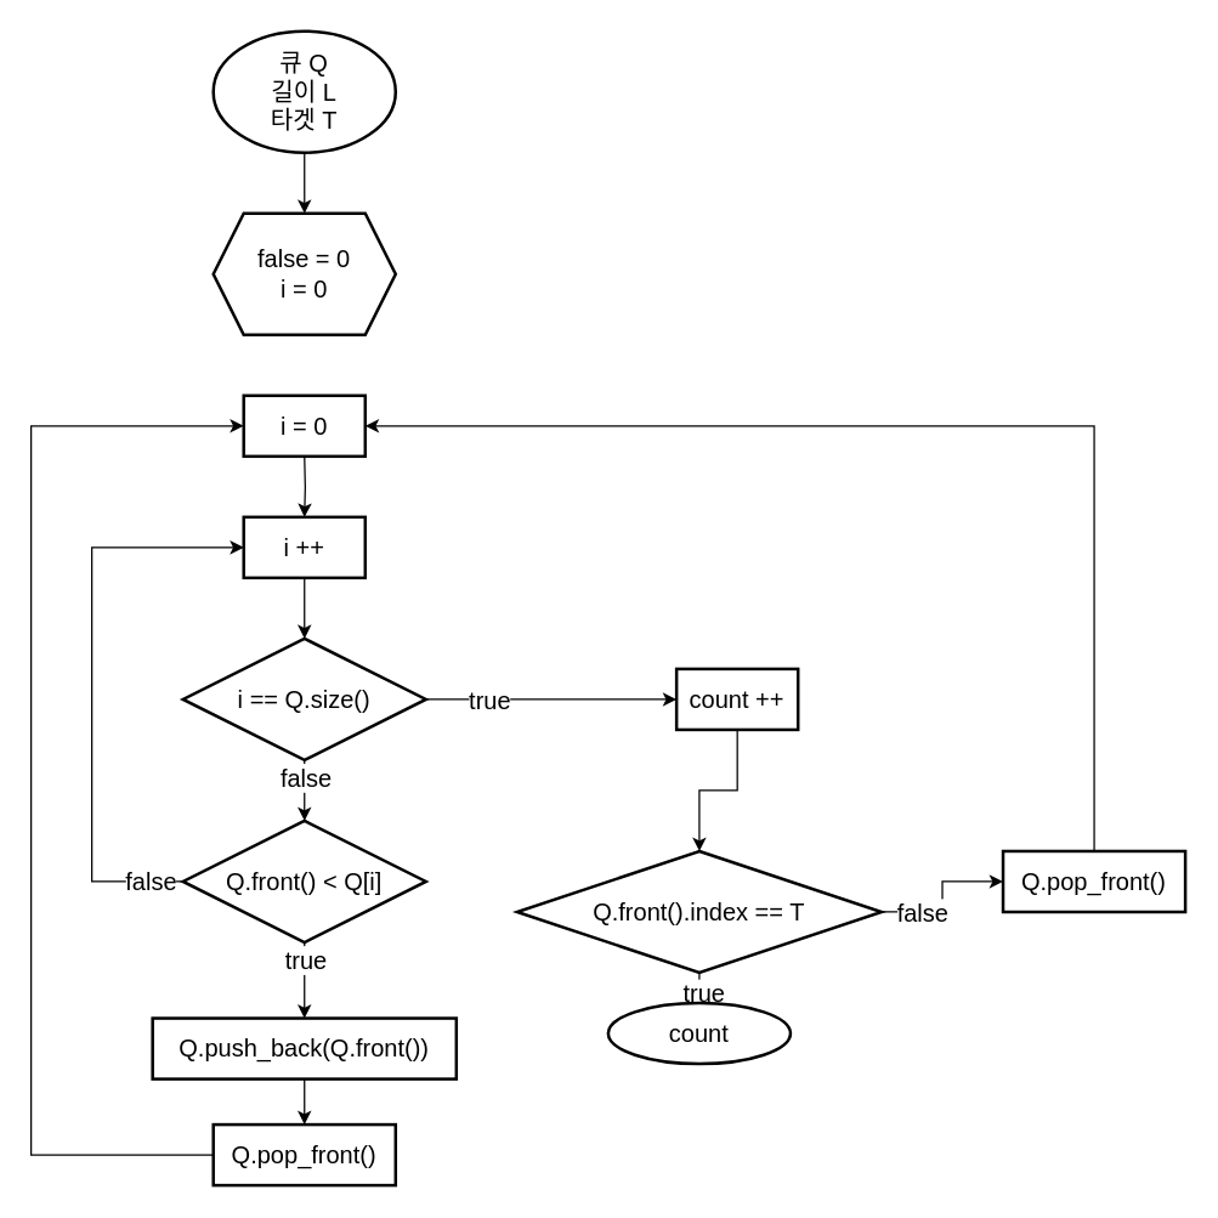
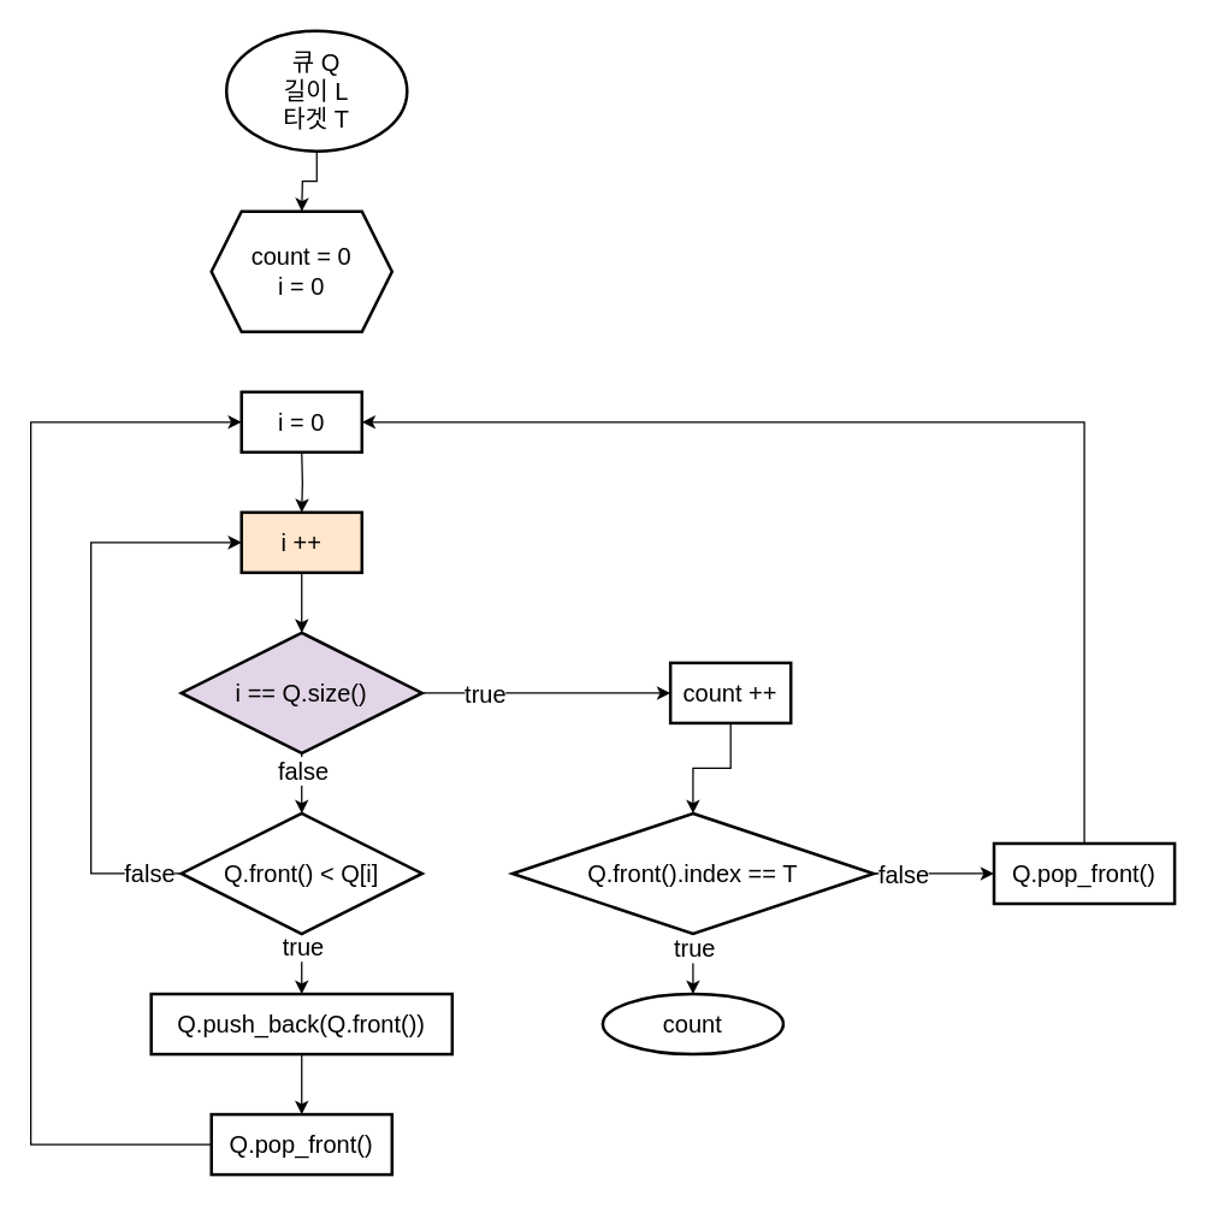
- <mxCell id="3" value="&lt;span style=&quot;font-size: 16px&quot;&gt;큐 Q&lt;br style=&quot;font-size: 16px;&quot;&gt;길이 L&lt;br style=&quot;font-size: 16px;&quot;&gt;타겟 T&lt;br style=&quot;font-size: 16px;&quot;&gt;&lt;/span&gt;" style="strokeWidth=2;html=1;shape=mxgraph.flowchart.start_1;whiteSpace=wrap;fontSize=16;" vertex="1" parent="1"><mxGeometry x="140" y="20" width="120" height="80" as="geometry" /></mxCell>
+ <mxCell id="3" value="&lt;span style=&quot;font-size: 16px&quot;&gt;큐 Q&lt;br style=&quot;font-size: 16px;&quot;&gt;길이 L&lt;br style=&quot;font-size: 16px;&quot;&gt;타겟 T&lt;br style=&quot;font-size: 16px;&quot;&gt;&lt;/span&gt;" style="strokeWidth=2;html=1;shape=mxgraph.flowchart.start_1;whiteSpace=wrap;fontSize=16;" vertex="1" parent="1"><mxGeometry x="150" y="20" width="120" height="80" as="geometry" /></mxCell>
- <mxCell id="27" value="false = 0&lt;br&gt;i = 0" style="shape=hexagon;perimeter=hexagonPerimeter2;whiteSpace=wrap;html=1;fixedSize=1;strokeWidth=2;fontSize=16;" vertex="1" parent="1"><mxGeometry x="140" y="140" width="120" height="80" as="geometry" /></mxCell>
+ <mxCell id="27" value="count = 0&lt;br&gt;i = 0" style="shape=hexagon;perimeter=hexagonPerimeter2;whiteSpace=wrap;html=1;fixedSize=1;strokeWidth=2;fontSize=16;" vertex="1" parent="1"><mxGeometry x="140" y="140" width="120" height="80" as="geometry" /></mxCell>
- <mxCell id="6" value="i ++" style="whiteSpace=wrap;html=1;fontSize=16;strokeWidth=2;" vertex="1" parent="1"><mxGeometry x="160" y="340" width="80" height="40" as="geometry" /></mxCell>
+ <mxCell id="6" value="i ++" style="whiteSpace=wrap;html=1;fontSize=16;strokeWidth=2;fillColor=#ffe6cc;" vertex="1" parent="1"><mxGeometry x="160" y="340" width="80" height="40" as="geometry" /></mxCell>
- <mxCell id="16" value="i == Q.size()" style="rhombus;whiteSpace=wrap;html=1;fontSize=16;strokeWidth=2;" vertex="1" parent="1"><mxGeometry x="120" y="420" width="160" height="80" as="geometry" /></mxCell>
+ <mxCell id="16" value="i == Q.size()" style="rhombus;whiteSpace=wrap;html=1;fontSize=16;strokeWidth=2;fillColor=#e1d5e7;" vertex="1" parent="1"><mxGeometry x="120" y="420" width="160" height="80" as="geometry" /></mxCell>
- <mxCell id="23" value="&lt;span&gt;Q.front().index == T&lt;/span&gt;" style="rhombus;whiteSpace=wrap;html=1;fontSize=16;strokeWidth=2;" vertex="1" parent="1"><mxGeometry x="340" y="560" width="240" height="80" as="geometry" /></mxCell>
+ <mxCell id="23" value="&lt;span&gt;Q.front().index == T&lt;/span&gt;" style="rhombus;whiteSpace=wrap;html=1;fontSize=16;strokeWidth=2;" vertex="1" parent="1"><mxGeometry x="340" y="540" width="240" height="80" as="geometry" /></mxCell>
- <mxCell id="18" value="Q.push_back(Q.front())" style="whiteSpace=wrap;html=1;fontSize=16;strokeWidth=2;" vertex="1" parent="1"><mxGeometry x="100" y="670" width="200" height="40" as="geometry" /></mxCell>
+ <mxCell id="18" value="Q.push_back(Q.front())" style="whiteSpace=wrap;html=1;fontSize=16;strokeWidth=2;" vertex="1" parent="1"><mxGeometry x="100" y="660" width="200" height="40" as="geometry" /></mxCell>
